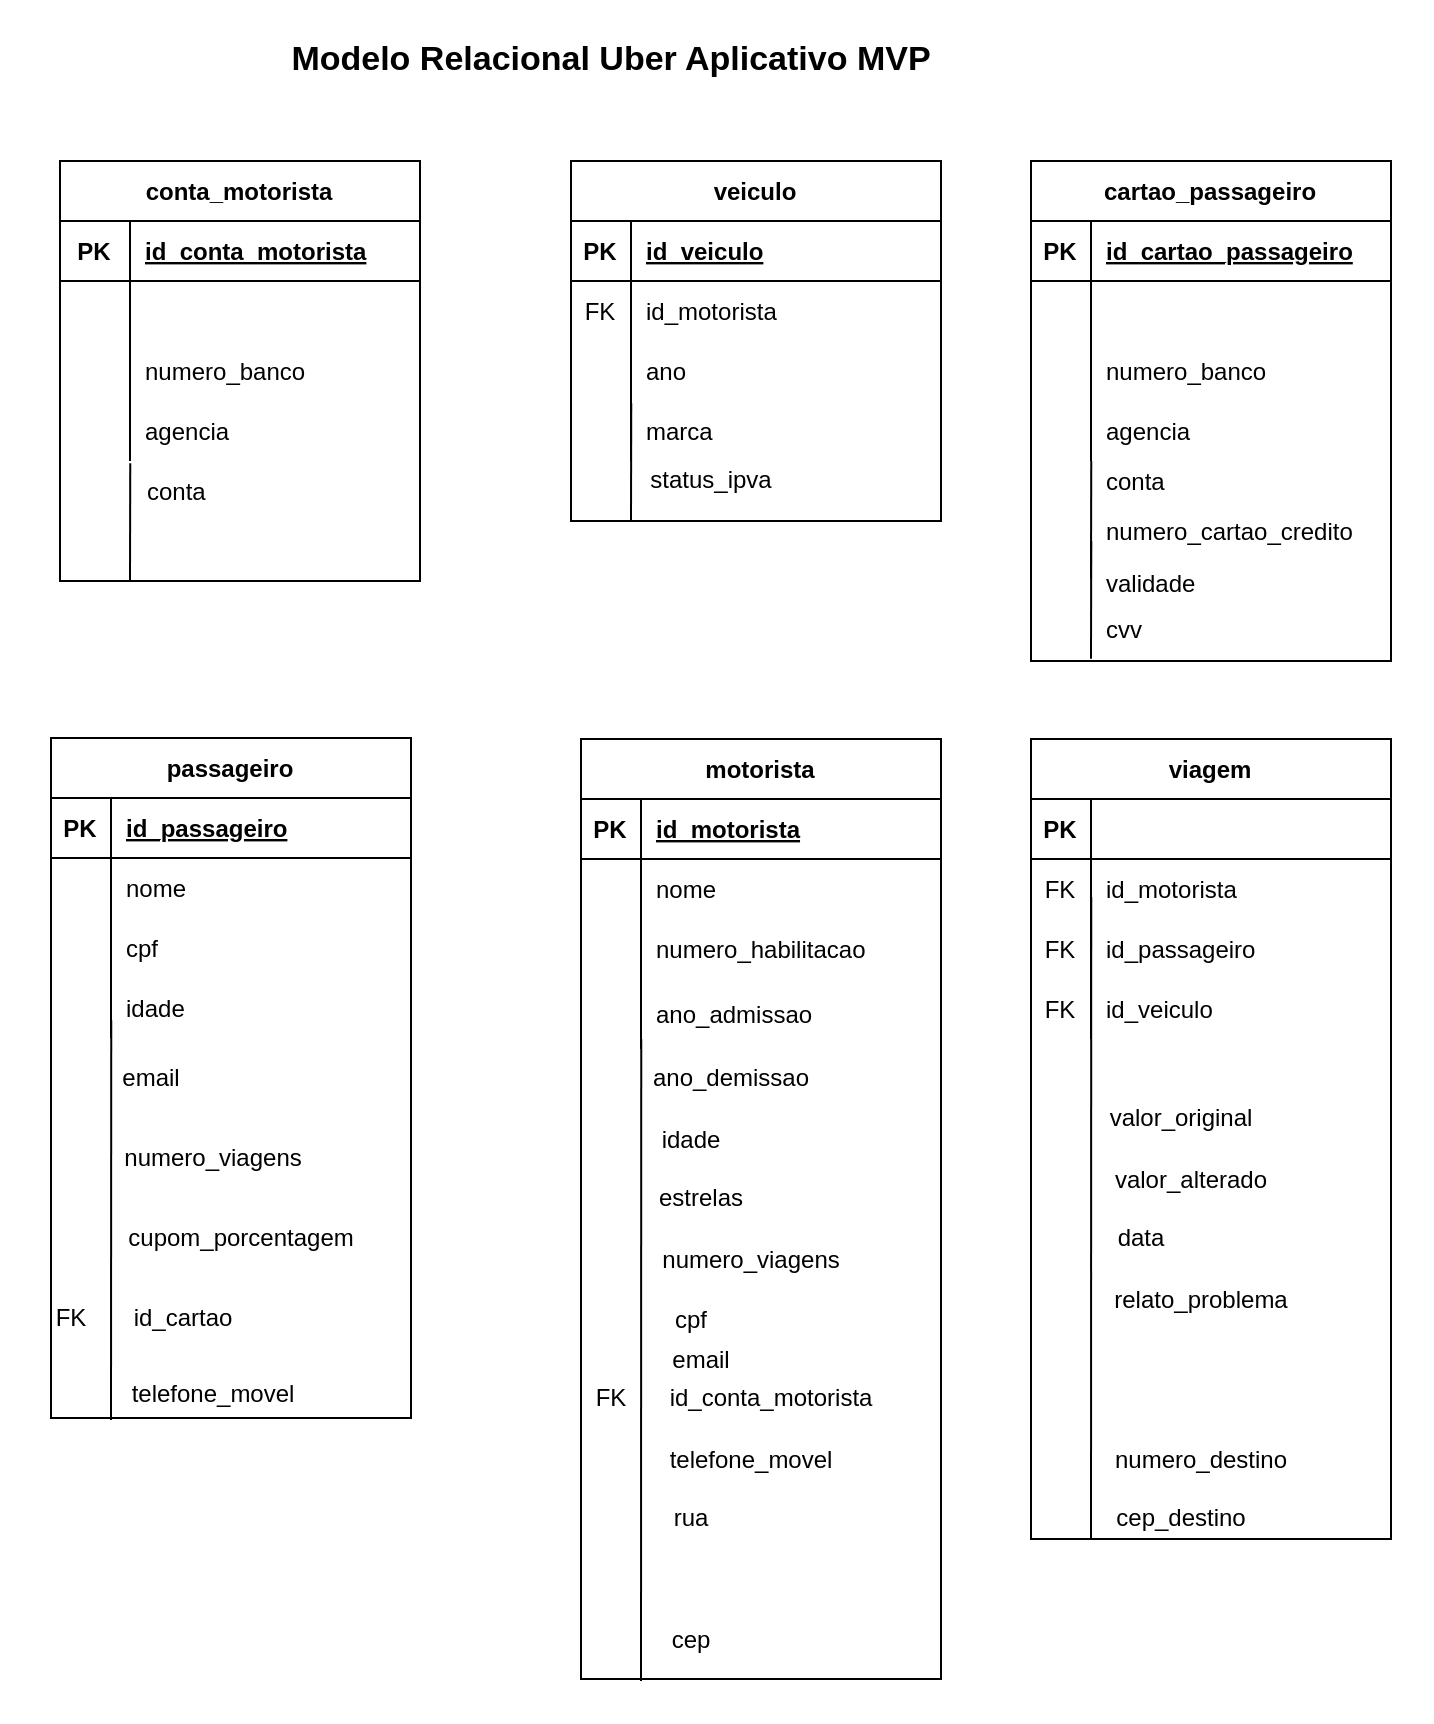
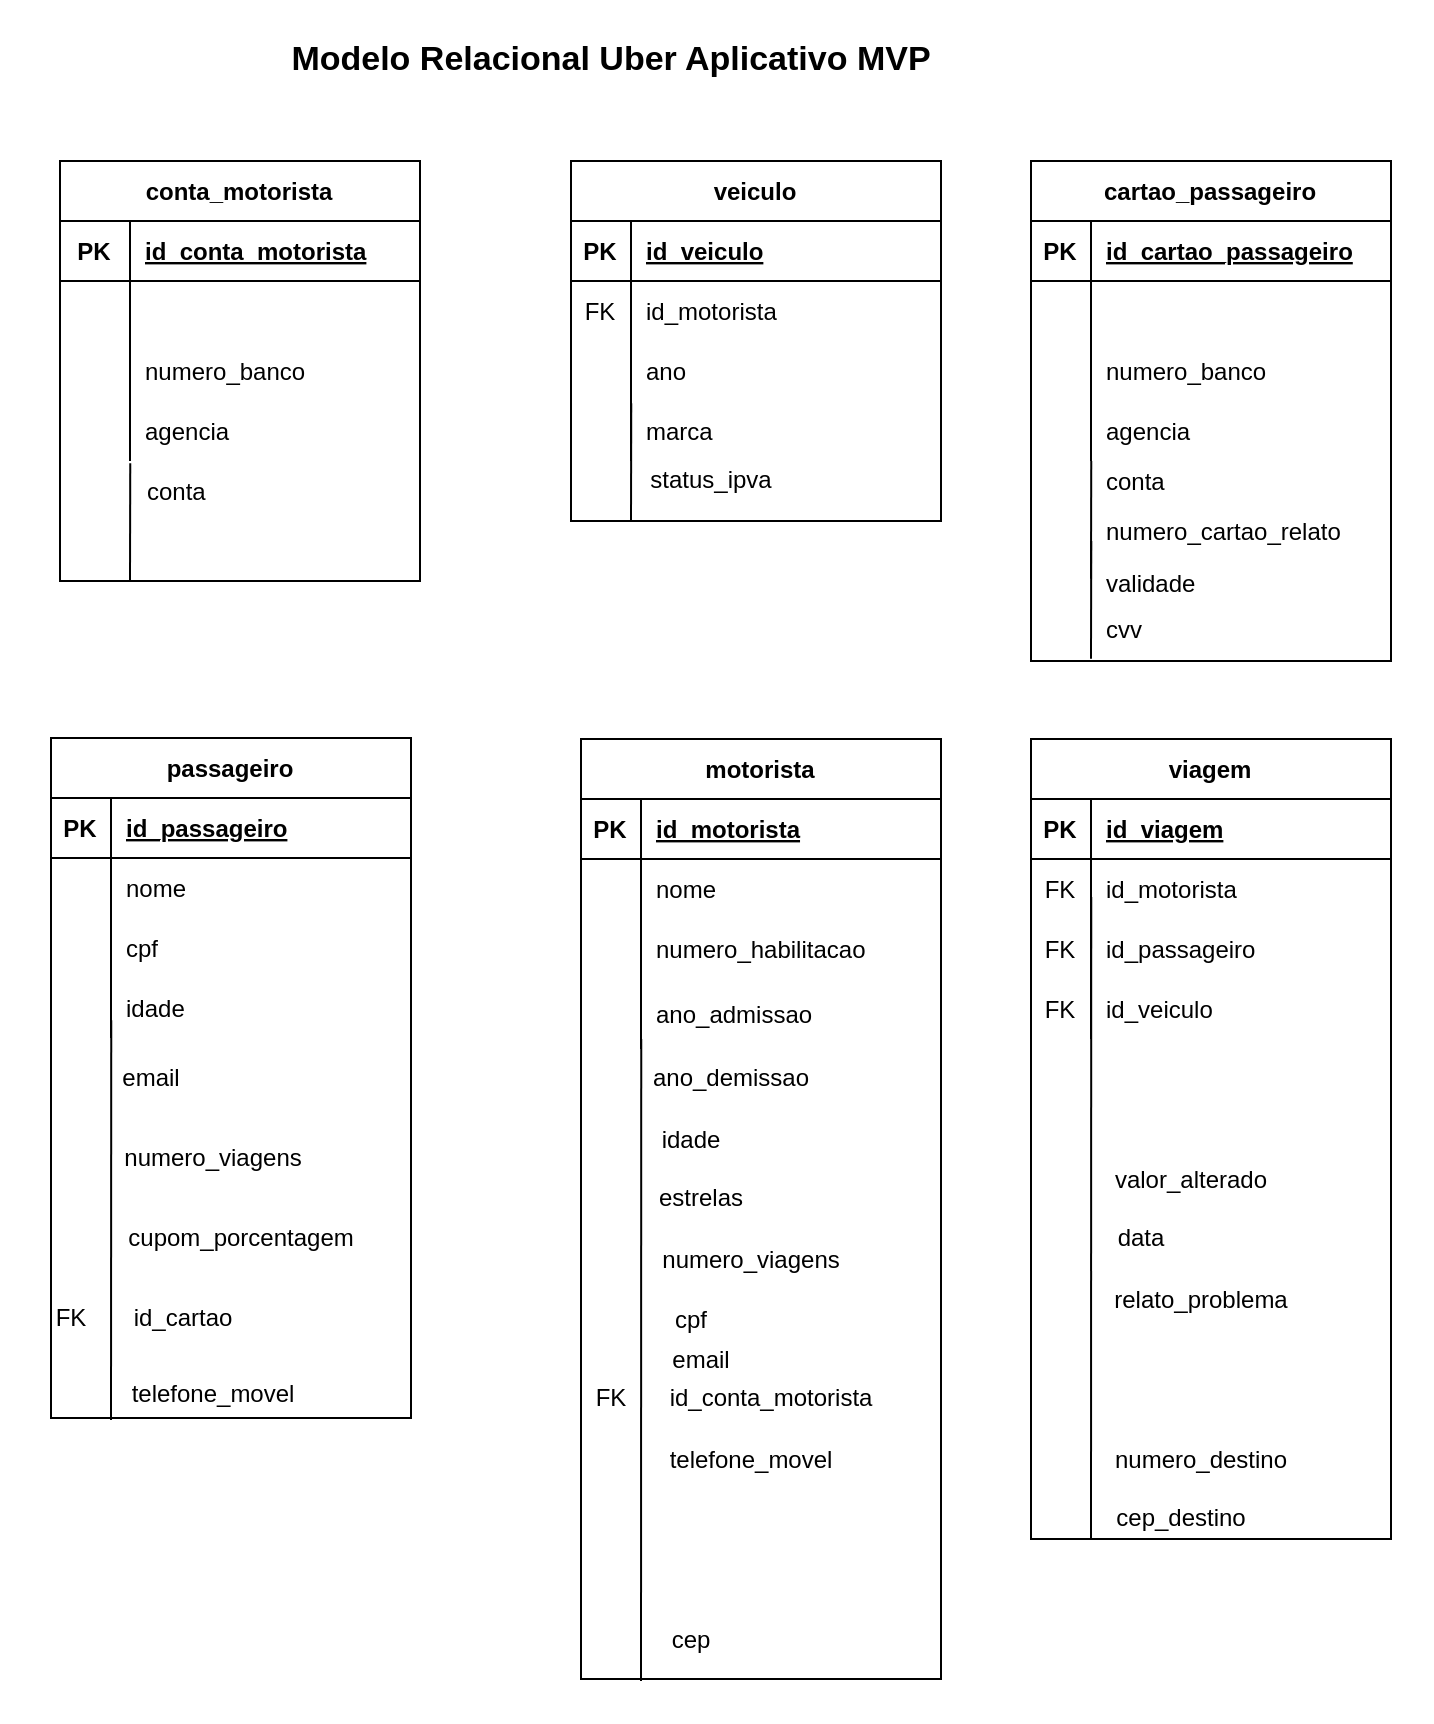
- <mxCell id="107" value="numero_cartao_credito" style="shape=partialRectangle;connectable=0;fillColor=none;top=0;left=0;bottom=0;right=0;align=left;spacingLeft=6;overflow=hidden;" parent="1" vertex="1"><mxGeometry x="545" y="250" width="145" height="30" as="geometry"><mxRectangle width="145" height="30" as="alternateBounds" /></mxGeometry></mxCell>
+ <mxCell id="107" value="numero_cartao_relato" style="shape=partialRectangle;connectable=0;fillColor=none;top=0;left=0;bottom=0;right=0;align=left;spacingLeft=6;overflow=hidden;" parent="1" vertex="1"><mxGeometry x="545" y="250" width="145" height="30" as="geometry"><mxRectangle width="145" height="30" as="alternateBounds" /></mxGeometry></mxCell>
+ <mxCell id="53" value="id_viagem" style="shape=partialRectangle;connectable=0;fillColor=none;top=0;left=0;bottom=0;right=0;align=left;spacingLeft=6;fontStyle=5;overflow=hidden;" parent="51" vertex="1"><mxGeometry x="30" width="150" height="30" as="geometry"><mxRectangle width="150" height="30" as="alternateBounds" /></mxGeometry></mxCell>
- <mxCell id="63" value="valor_original" style="text;html=1;align=center;verticalAlign=middle;resizable=0;points=[];autosize=1;strokeColor=none;fillColor=none;" parent="1" vertex="1"><mxGeometry x="545" y="549" width="90" height="20" as="geometry" /></mxCell>
- <mxCell id="35" value="rua" style="text;html=1;align=center;verticalAlign=middle;resizable=0;points=[];autosize=1;strokeColor=none;fillColor=none;" parent="1" vertex="1"><mxGeometry x="330" y="749" width="30" height="20" as="geometry" /></mxCell>
